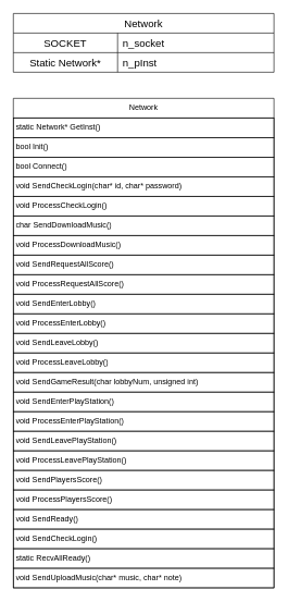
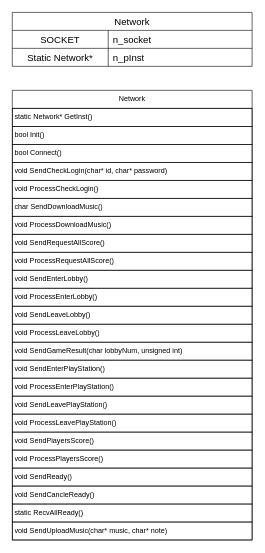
- <mxCell id="24" value="void SendCheckLogin()" style="text;strokeColor=default;fillColor=none;align=left;verticalAlign=middle;spacingLeft=4;spacingRight=0;overflow=hidden;points=[[0,0.5],[1,0.5]];portConstraint=eastwest;rotatable=0;whiteSpace=wrap;html=1;spacing=0;" vertex="1" parent="2"><mxGeometry y="660" width="400" height="30" as="geometry" /></mxCell>
+ <mxCell id="24" value="void SendCancleReady()" style="text;strokeColor=default;fillColor=none;align=left;verticalAlign=middle;spacingLeft=4;spacingRight=0;overflow=hidden;points=[[0,0.5],[1,0.5]];portConstraint=eastwest;rotatable=0;whiteSpace=wrap;html=1;spacing=0;" vertex="1" parent="2"><mxGeometry y="660" width="400" height="30" as="geometry" /></mxCell>
